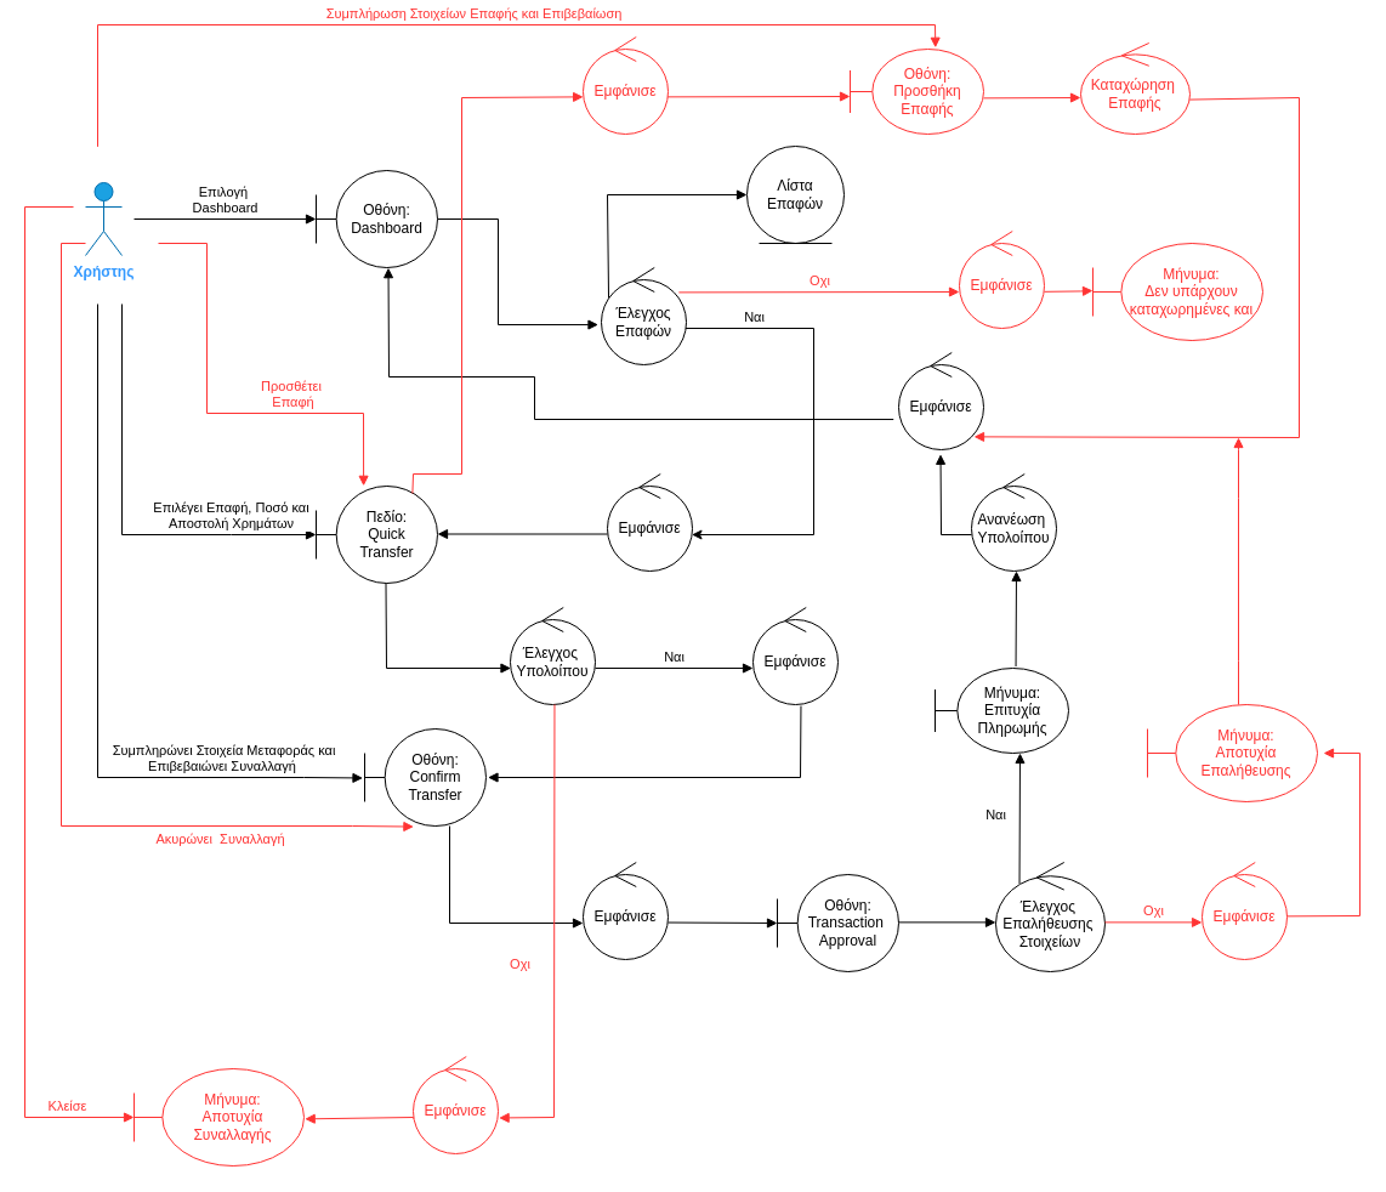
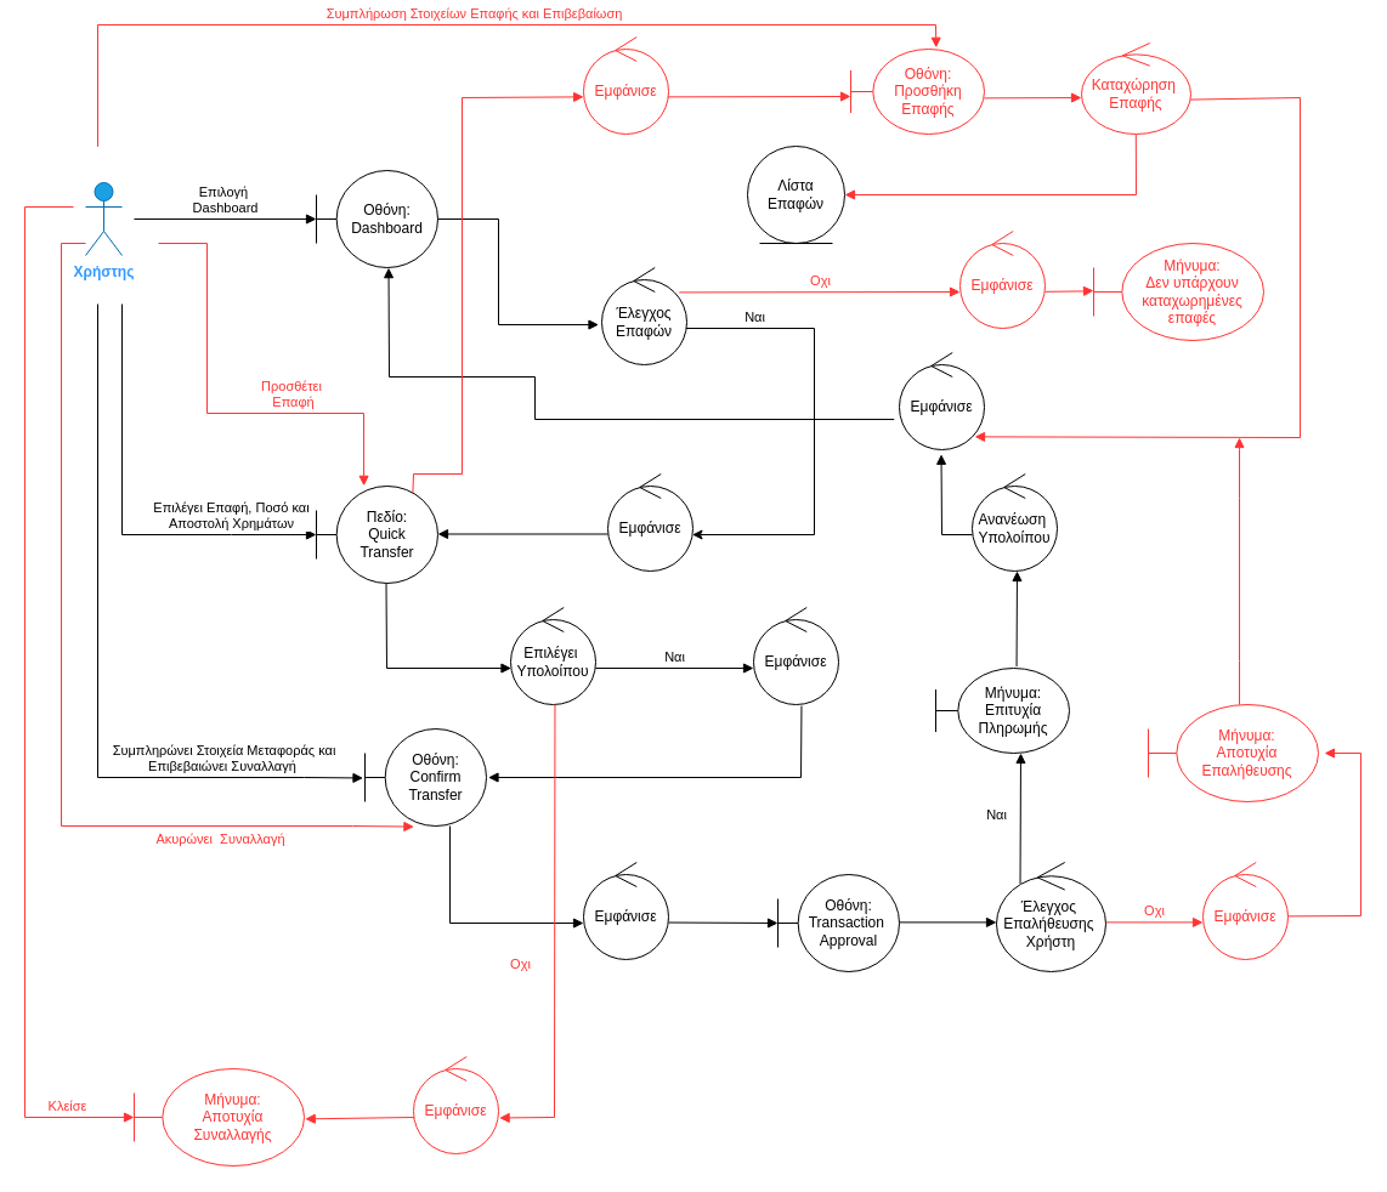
- <mxCell id="9" value="&lt;br&gt;" style="html=1;verticalAlign=bottom;endArrow=block;rounded=0;entryX=0;entryY=0.5;entryDx=0;entryDy=0;exitX=0.086;exitY=0.311;exitDx=0;exitDy=0;exitPerimeter=0;" parent="1" source="8" target="10" edge="1"><mxGeometry width="80" relative="1" as="geometry"><mxPoint x="500" y="240" as="sourcePoint" /><mxPoint x="529.5" y="140" as="targetPoint" /><Array as="points"><mxPoint x="500" y="160" /></Array></mxGeometry></mxCell>
+ <mxCell id="46" value="" style="html=1;verticalAlign=bottom;endArrow=block;rounded=0;strokeColor=#FF3333;exitX=0.498;exitY=1.006;exitDx=0;exitDy=0;exitPerimeter=0;startArrow=none;entryX=1;entryY=0.5;entryDx=0;entryDy=0;" parent="1" source="44" target="10" edge="1"><mxGeometry width="80" relative="1" as="geometry"><mxPoint x="810" y="130.36" as="sourcePoint" /><mxPoint x="890" y="130" as="targetPoint" /><Array as="points"><mxPoint x="935" y="160" /></Array></mxGeometry></mxCell>
- <mxCell id="38" value="&lt;font color=&quot;#ff3333&quot;&gt;Μήνυμα:&lt;br&gt;Δεν υπάρχουν καταχωρημένες και&lt;/font&gt;" style="shape=umlBoundary;whiteSpace=wrap;html=1;strokeColor=#FF3333;" parent="1" vertex="1"><mxGeometry x="900" y="200" width="140" height="80" as="geometry" /></mxCell>
+ <mxCell id="38" value="&lt;font color=&quot;#ff3333&quot;&gt;Μήνυμα:&lt;br&gt;Δεν υπάρχουν καταχωρημένες επαφές&lt;/font&gt;" style="shape=umlBoundary;whiteSpace=wrap;html=1;strokeColor=#FF3333;" parent="1" vertex="1"><mxGeometry x="900" y="200" width="140" height="80" as="geometry" /></mxCell>
- <mxCell id="17" value="Έλεγχος&amp;nbsp;&lt;br&gt;Υπολοίπου" style="ellipse;shape=umlControl;whiteSpace=wrap;html=1;" parent="1" vertex="1"><mxGeometry x="420" y="500" width="70" height="80" as="geometry" /></mxCell>
+ <mxCell id="17" value="Επιλέγει&amp;nbsp;&lt;br&gt;Υπολοίπου" style="ellipse;shape=umlControl;whiteSpace=wrap;html=1;" parent="1" vertex="1"><mxGeometry x="420" y="500" width="70" height="80" as="geometry" /></mxCell>
- <mxCell id="26" value="Έλεγχος&amp;nbsp;&lt;br&gt;Επαλήθευσης&amp;nbsp;&lt;br&gt;Στοιχείων" style="ellipse;shape=umlControl;whiteSpace=wrap;html=1;" parent="1" vertex="1"><mxGeometry x="820" y="710" width="90" height="90" as="geometry" /></mxCell>
+ <mxCell id="26" value="Έλεγχος&amp;nbsp;&lt;br&gt;Επαλήθευσης&amp;nbsp;&lt;br&gt;Χρήστη" style="ellipse;shape=umlControl;whiteSpace=wrap;html=1;" parent="1" vertex="1"><mxGeometry x="820" y="710" width="90" height="90" as="geometry" /></mxCell>
